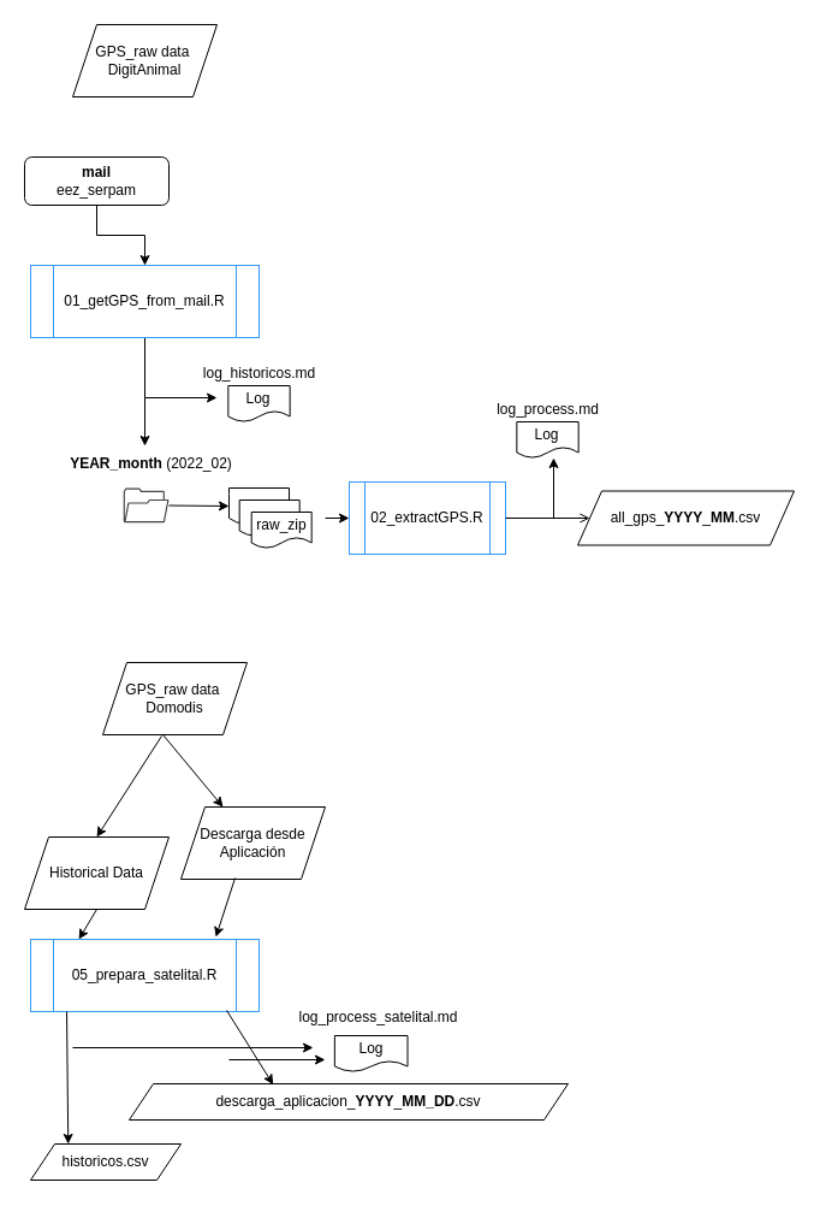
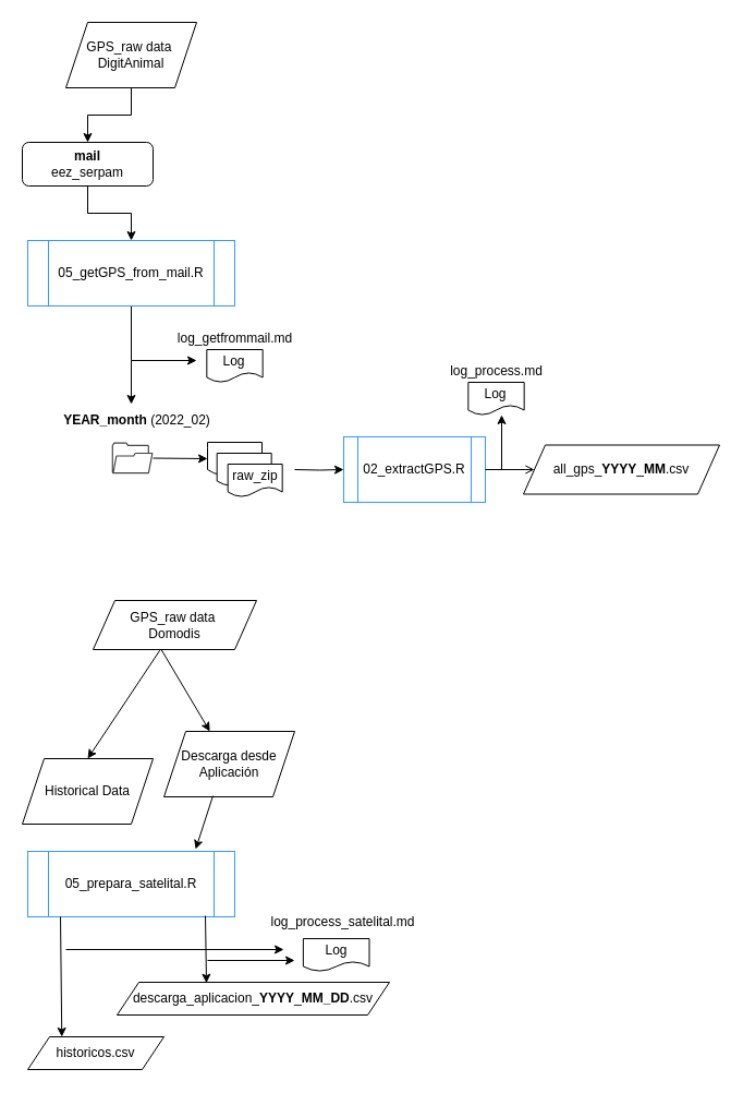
+ <mxCell id="4" style="edgeStyle=orthogonalEdgeStyle;rounded=0;orthogonalLoop=1;jettySize=auto;html=1;" parent="1" source="5" target="3" edge="1"><mxGeometry relative="1" as="geometry" /></mxCell>
- <mxCell id="7" value="01_getGPS_from_mail.R" style="shape=process;whiteSpace=wrap;html=1;backgroundOutline=1;strokeColor=#3399FF;" parent="1" vertex="1"><mxGeometry x="25" y="220" width="190" height="60" as="geometry" /></mxCell>
+ <mxCell id="7" value="05_getGPS_from_mail.R" style="shape=process;whiteSpace=wrap;html=1;backgroundOutline=1;strokeColor=#3399FF;" parent="1" vertex="1"><mxGeometry x="25" y="220" width="190" height="60" as="geometry" /></mxCell>
- <mxCell id="22" value="log_historicos.md" style="text;html=1;align=center;verticalAlign=middle;resizable=0;points=[];autosize=1;strokeColor=none;fillColor=none;" parent="20" vertex="1"><mxGeometry x="-20" y="-5" width="130" height="30" as="geometry" /></mxCell>
+ <mxCell id="22" value="log_getfrommail.md" style="text;html=1;align=center;verticalAlign=middle;resizable=0;points=[];autosize=1;strokeColor=none;fillColor=none;" parent="20" vertex="1"><mxGeometry x="-20" y="-5" width="130" height="30" as="geometry" /></mxCell>
- <mxCell id="18" value="02_extractGPS.R" style="shape=process;whiteSpace=wrap;html=1;backgroundOutline=1;strokeColor=#3399FF;" parent="1" vertex="1"><mxGeometry x="290" y="400" width="130" height="60" as="geometry" /></mxCell>
+ <mxCell id="18" value="02_extractGPS.R" style="shape=process;whiteSpace=wrap;html=1;backgroundOutline=1;strokeColor=#3399FF;" parent="1" vertex="1"><mxGeometry x="315" y="400" width="130" height="60" as="geometry" /></mxCell>
- <mxCell id="35" value="GPS_raw data&amp;nbsp;&lt;br&gt;Domodis" style="shape=parallelogram;perimeter=parallelogramPerimeter;whiteSpace=wrap;html=1;fixedSize=1;" vertex="1" parent="1"><mxGeometry x="85" y="550" width="120" height="60" as="geometry" /></mxCell>
+ <mxCell id="35" value="GPS_raw data&amp;nbsp;&lt;br&gt;Domodis" style="shape=parallelogram;perimeter=parallelogramPerimeter;whiteSpace=wrap;html=1;fixedSize=1;" vertex="1" parent="1"><mxGeometry x="85" y="550" width="150" height="45" as="geometry" /></mxCell>
- <mxCell id="31" value="" style="endArrow=classic;html=1;rounded=0;exitX=0.5;exitY=1;exitDx=0;exitDy=0;entryX=0.211;entryY=0;entryDx=0;entryDy=0;entryPerimeter=0;" edge="1" parent="1" source="28" target="30"><mxGeometry width="50" height="50" relative="1" as="geometry"><mxPoint x="360" y="630" as="sourcePoint" /><mxPoint x="410" y="580" as="targetPoint" /></mxGeometry></mxCell>
- <mxCell id="40" value="descarga_aplicacion_&lt;b&gt;YYYY&lt;/b&gt;_&lt;b&gt;MM_DD&lt;/b&gt;.csv" style="shape=parallelogram;perimeter=parallelogramPerimeter;whiteSpace=wrap;html=1;fixedSize=1;" vertex="1" parent="1"><mxGeometry x="107" y="900" width="365" height="30" as="geometry" /></mxCell>
+ <mxCell id="40" value="descarga_aplicacion_&lt;b&gt;YYYY&lt;/b&gt;_&lt;b&gt;MM_DD&lt;/b&gt;.csv" style="shape=parallelogram;perimeter=parallelogramPerimeter;whiteSpace=wrap;html=1;fixedSize=1;" vertex="1" parent="1"><mxGeometry x="107" y="900" width="250" height="30" as="geometry" /></mxCell>
